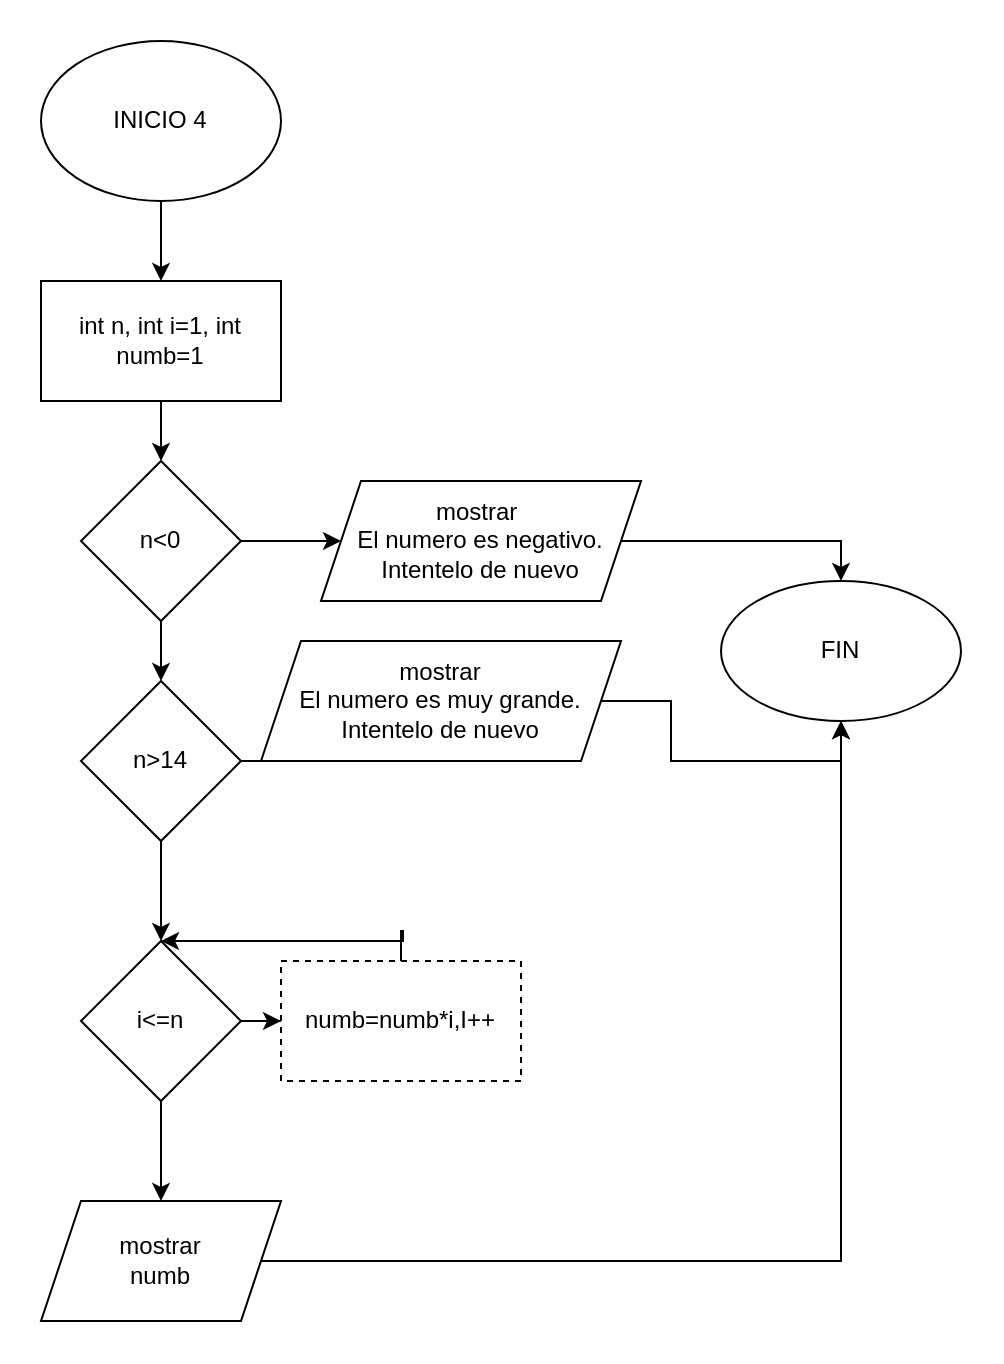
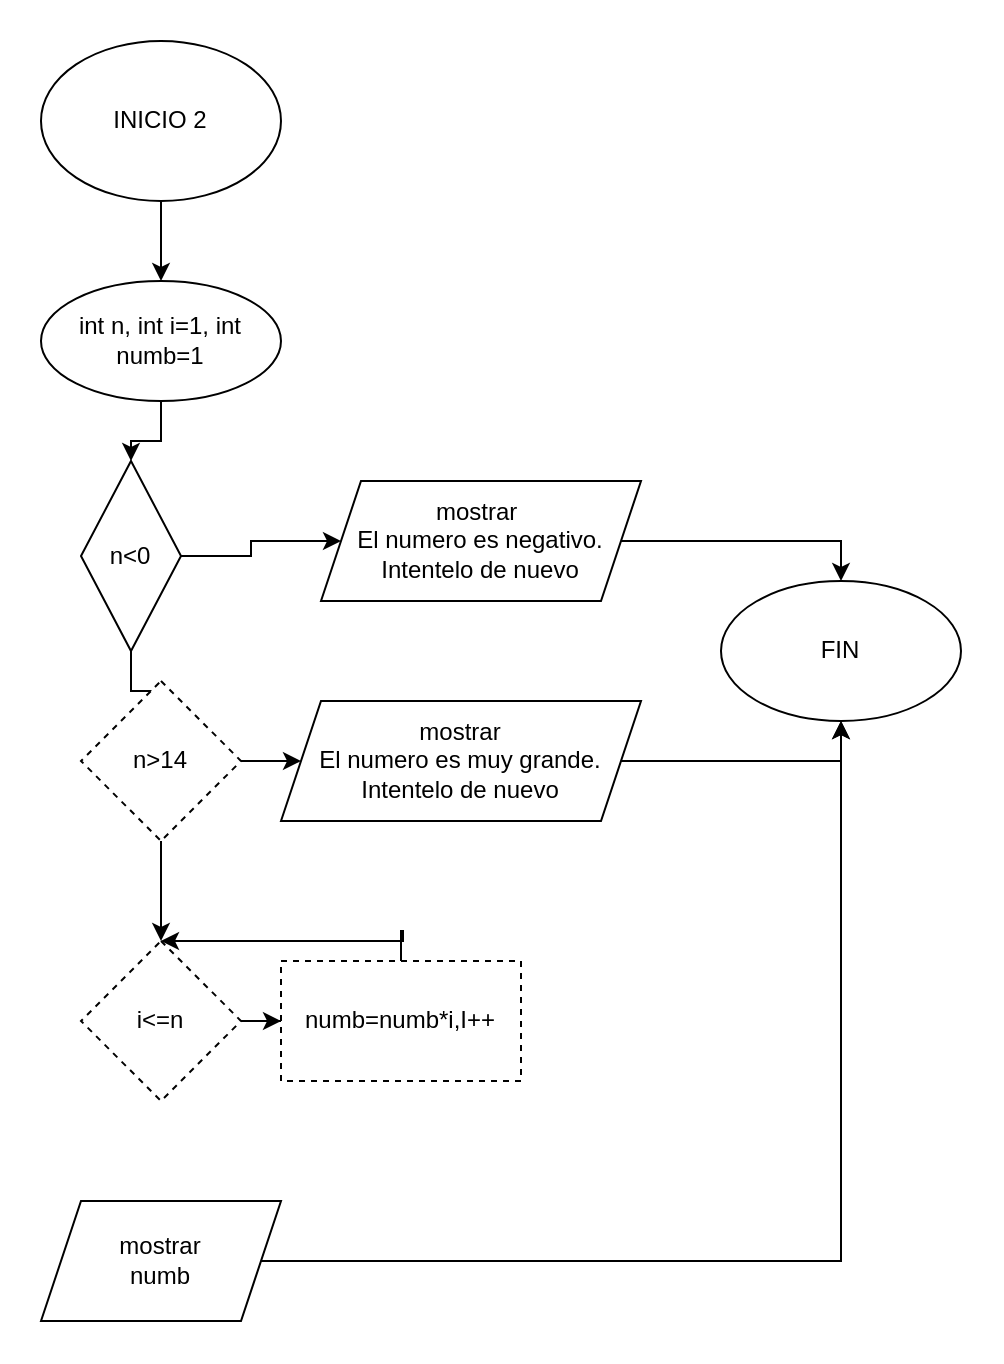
- <mxCell id="3" value="INICIO 4" style="ellipse;whiteSpace=wrap;html=1;" vertex="1" parent="1"><mxGeometry x="20" y="20" width="120" height="80" as="geometry" /></mxCell>
+ <mxCell id="3" value="INICIO 2" style="ellipse;whiteSpace=wrap;html=1;" vertex="1" parent="1"><mxGeometry x="20" y="20" width="120" height="80" as="geometry" /></mxCell>
- <mxCell id="5" value="int n,&amp;nbsp;int i=1, int numb=1" style="whiteSpace=wrap;html=1;" vertex="1" parent="1"><mxGeometry x="20" y="140" width="120" height="60" as="geometry" /></mxCell>
+ <mxCell id="5" value="int n,&amp;nbsp;int i=1, int numb=1" style="ellipse;whiteSpace=wrap;html=1;" vertex="1" parent="1"><mxGeometry x="20" y="140" width="120" height="60" as="geometry" /></mxCell>
- <mxCell id="8" value="n&amp;lt;0" style="rhombus;whiteSpace=wrap;html=1;" vertex="1" parent="1"><mxGeometry x="40" y="230" width="80" height="80" as="geometry" /></mxCell>
+ <mxCell id="8" value="n&amp;lt;0" style="rhombus;whiteSpace=wrap;html=1;" vertex="1" parent="1"><mxGeometry x="40" y="230" width="50" height="95" as="geometry" /></mxCell>
- <mxCell id="18" value="mostrar&lt;div&gt;El numero es muy grande. Intentelo de nuevo&lt;br&gt;&lt;/div&gt;" style="shape=parallelogram;perimeter=parallelogramPerimeter;whiteSpace=wrap;html=1;fixedSize=1;" vertex="1" parent="1"><mxGeometry x="130" y="320" width="180" height="60" as="geometry" /></mxCell>
+ <mxCell id="18" value="mostrar&lt;div&gt;El numero es muy grande. Intentelo de nuevo&lt;br&gt;&lt;/div&gt;" style="shape=parallelogram;perimeter=parallelogramPerimeter;whiteSpace=wrap;html=1;fixedSize=1;" vertex="1" parent="1"><mxGeometry x="140" y="350" width="180" height="60" as="geometry" /></mxCell>
- <mxCell id="11" value="n&gt;14" style="rhombus;whiteSpace=wrap;html=1;" vertex="1" parent="1"><mxGeometry x="40" y="340" width="80" height="80" as="geometry" /></mxCell>
+ <mxCell id="11" value="n&gt;14" style="rhombus;whiteSpace=wrap;html=1;dashed=1;" vertex="1" parent="1"><mxGeometry x="40" y="340" width="80" height="80" as="geometry" /></mxCell>
- <mxCell id="14" value="i&amp;lt;=n" style="rhombus;whiteSpace=wrap;html=1;" vertex="1" parent="1"><mxGeometry x="40" y="470" width="80" height="80" as="geometry" /></mxCell>
+ <mxCell id="14" value="i&amp;lt;=n" style="rhombus;whiteSpace=wrap;html=1;dashed=1;" vertex="1" parent="1"><mxGeometry x="40" y="470" width="80" height="80" as="geometry" /></mxCell>
- <mxCell id="13" value="" style="edgeStyle=orthogonalEdgeStyle;rounded=0;orthogonalLoop=1;jettySize=auto;html=1;" edge="1" parent="1" source="14" target="23"><mxGeometry relative="1" as="geometry" /></mxCell>
